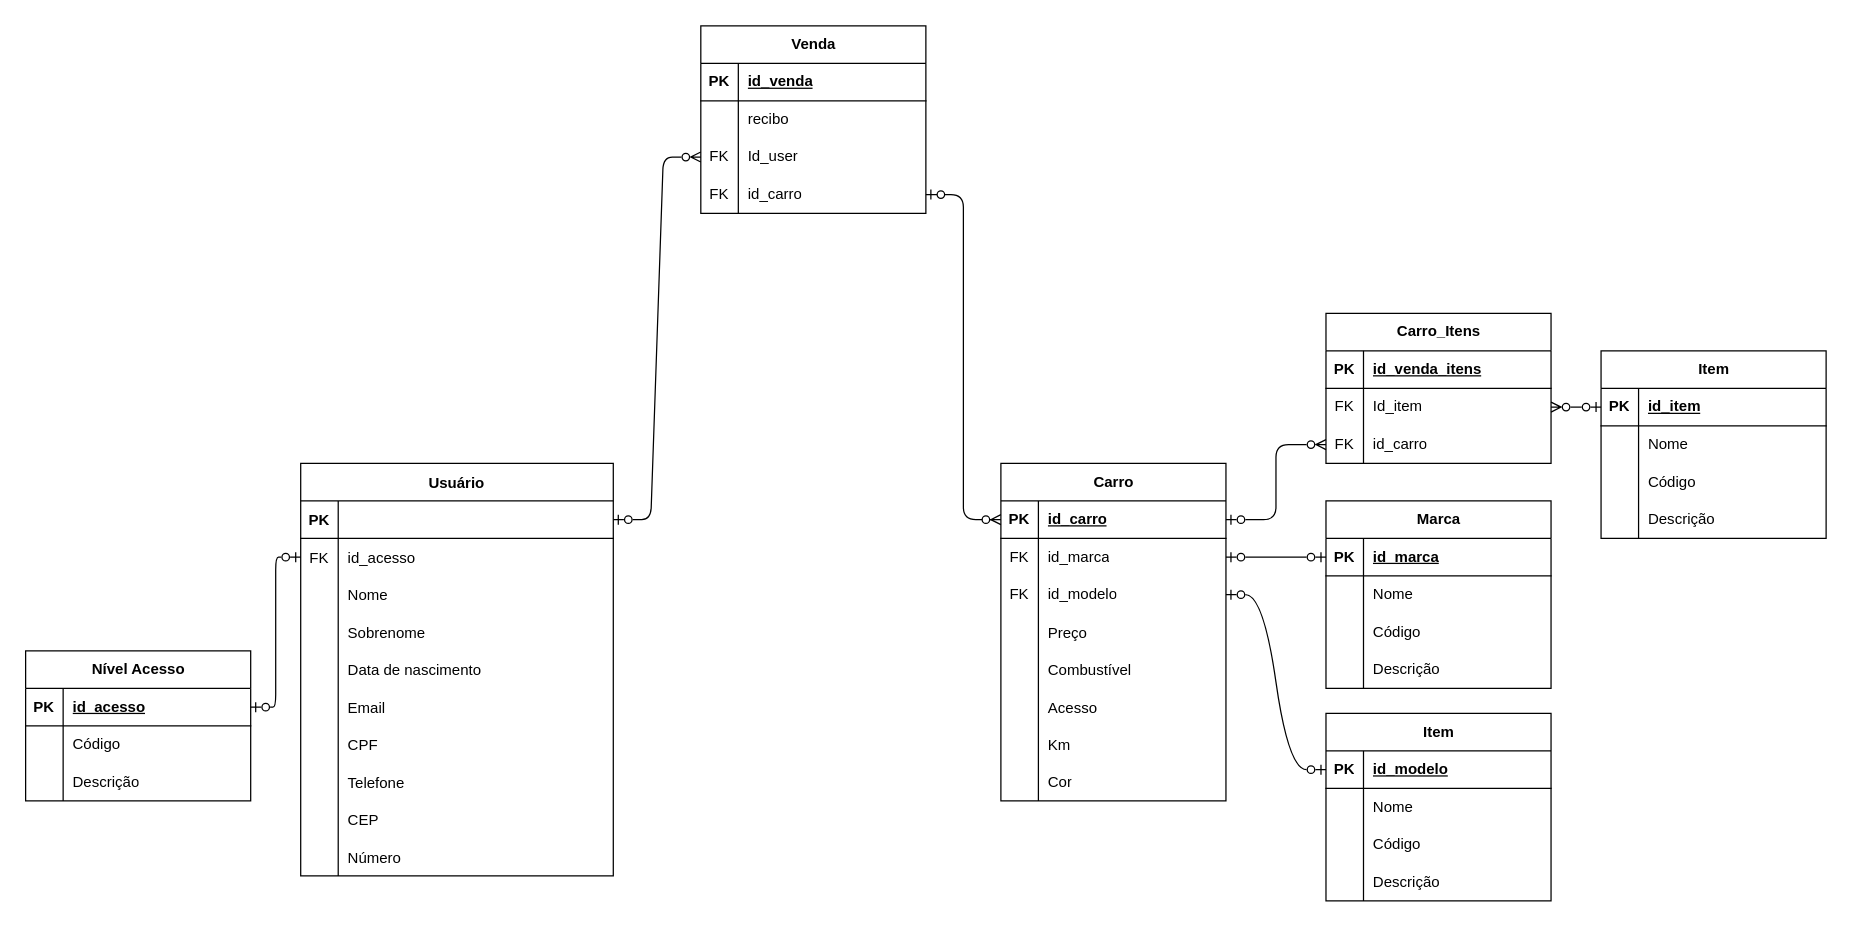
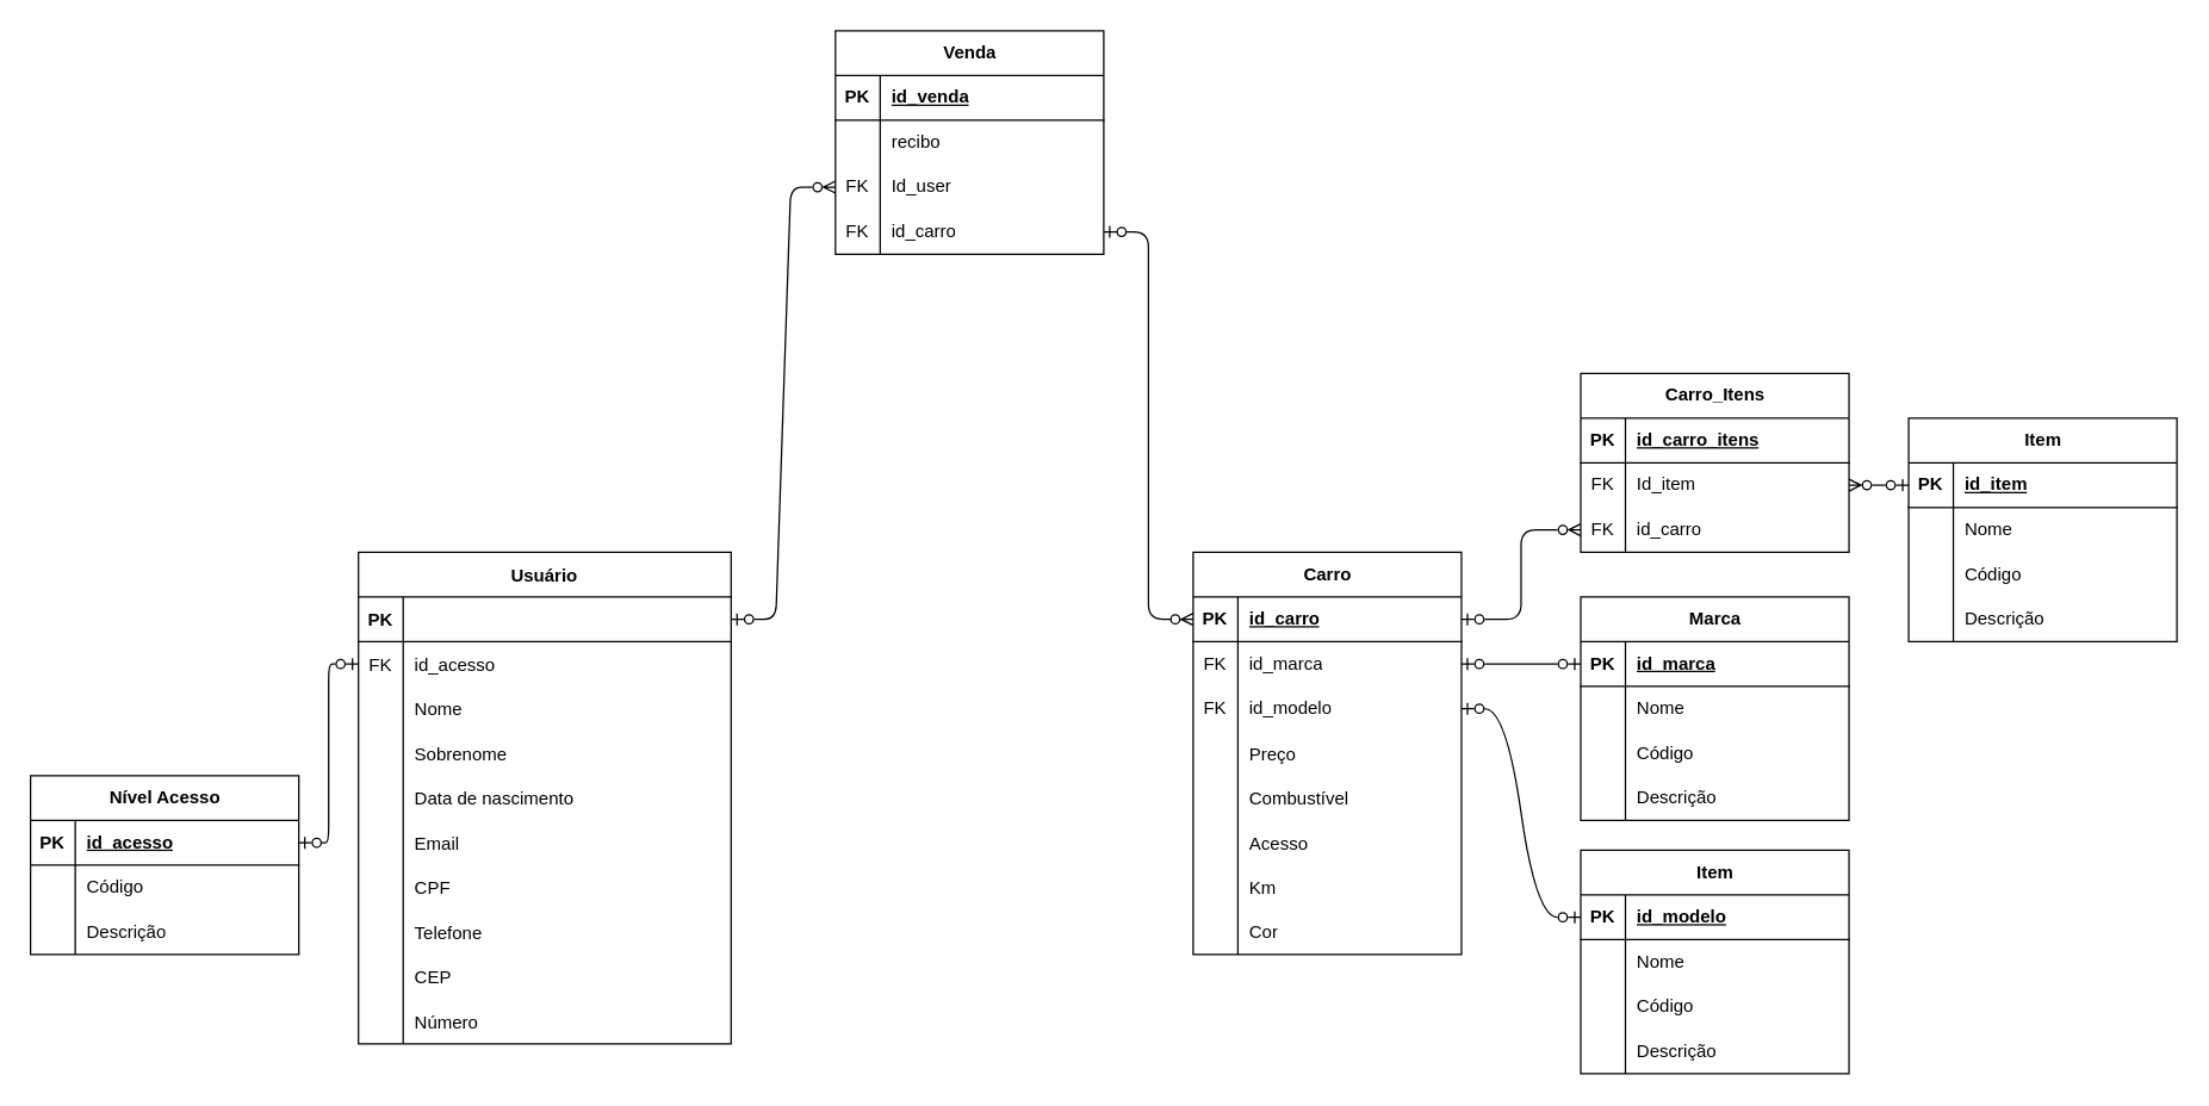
- <mxCell id="100" value="id_venda_itens" style="shape=partialRectangle;connectable=0;fillColor=none;top=0;left=0;bottom=0;right=0;align=left;spacingLeft=6;fontStyle=5;overflow=hidden;whiteSpace=wrap;html=1;" parent="98" vertex="1"><mxGeometry x="30" width="150" height="30" as="geometry"><mxRectangle width="150" height="30" as="alternateBounds" /></mxGeometry></mxCell>
+ <mxCell id="100" value="id_carro_itens" style="shape=partialRectangle;connectable=0;fillColor=none;top=0;left=0;bottom=0;right=0;align=left;spacingLeft=6;fontStyle=5;overflow=hidden;whiteSpace=wrap;html=1;" parent="98" vertex="1"><mxGeometry x="30" width="150" height="30" as="geometry"><mxRectangle width="150" height="30" as="alternateBounds" /></mxGeometry></mxCell>
